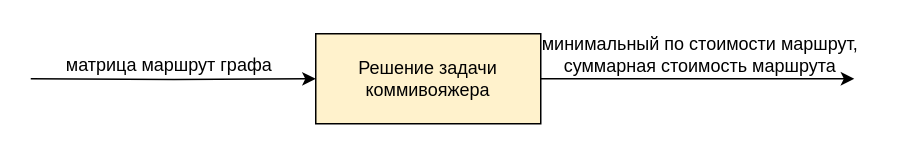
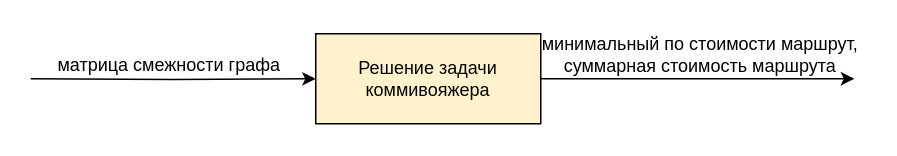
- <mxCell id="5" value="матрица маршрут графа" style="text;html=1;align=center;verticalAlign=middle;resizable=0;points=[];autosize=1;" parent="1" vertex="1"><mxGeometry x="33" y="34" width="158" height="18" as="geometry" /></mxCell>
+ <mxCell id="5" value="матрица смежности графа" style="text;html=1;align=center;verticalAlign=middle;resizable=0;points=[];autosize=1;" parent="1" vertex="1"><mxGeometry x="33" y="34" width="158" height="18" as="geometry" /></mxCell>
